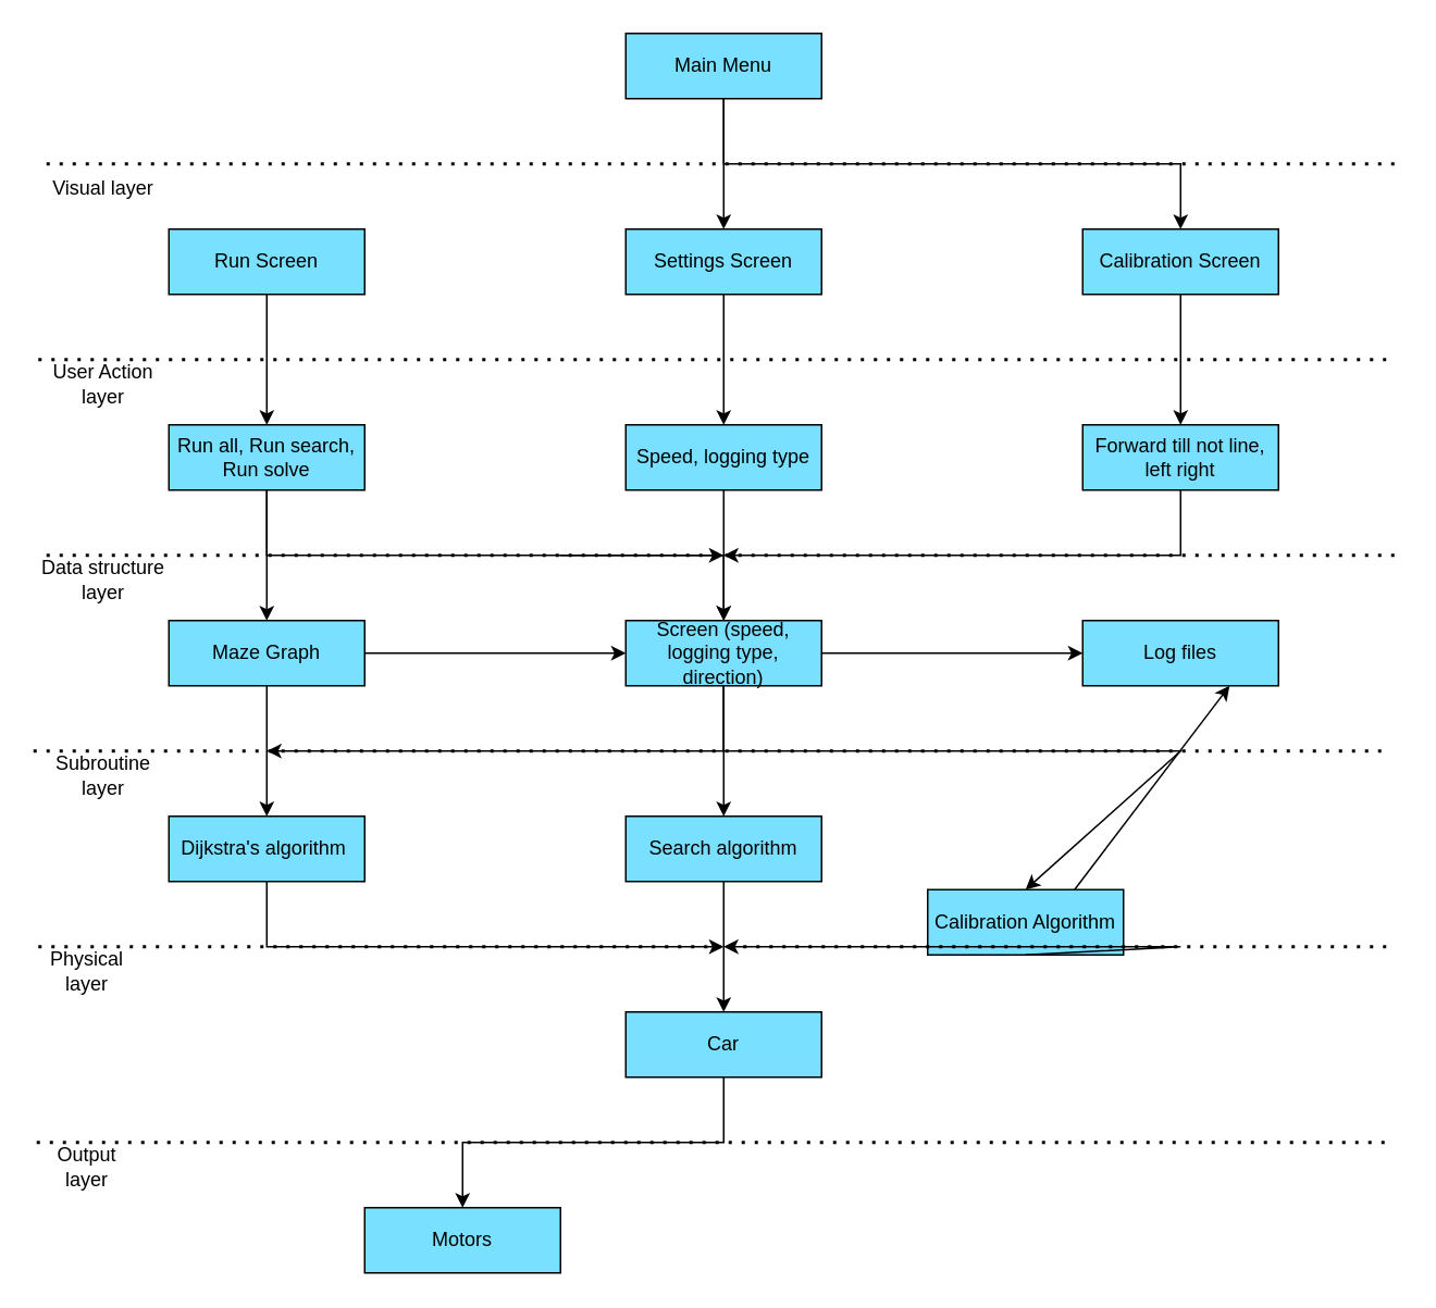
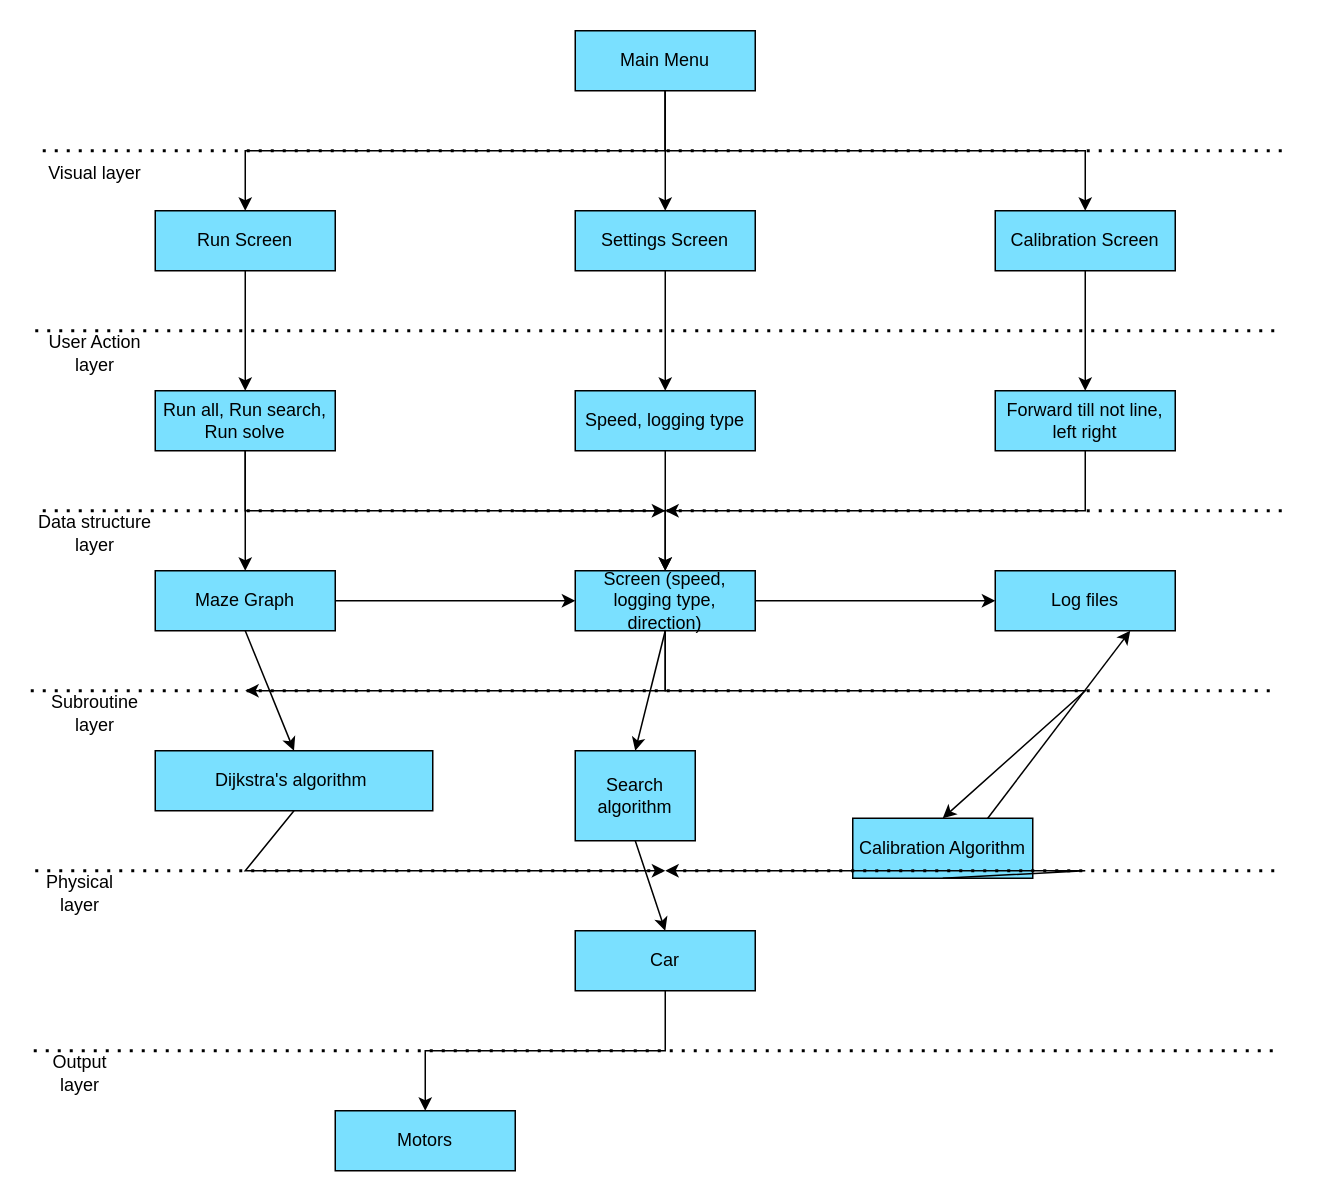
+ <mxCell id="6" value="" style="endArrow=classic;html=1;rounded=0;entryX=0.5;entryY=0;entryDx=0;entryDy=0;exitX=0.5;exitY=1;exitDx=0;exitDy=0;" edge="1" parent="1" source="2" target="3"><mxGeometry width="50" height="50" relative="1" as="geometry"><mxPoint x="443" y="110" as="sourcePoint" /><mxPoint x="463" y="350" as="targetPoint" /><Array as="points"><mxPoint x="443" y="100" /><mxPoint x="163" y="100" /></Array></mxGeometry></mxCell>
- <mxCell id="14" value="Dijkstra's algorithm&amp;nbsp;" style="rounded=0;whiteSpace=wrap;html=1;fillColor=#7AE0FF;" vertex="1" parent="1"><mxGeometry x="103" y="500" width="120" height="40" as="geometry" /></mxCell>
+ <mxCell id="14" value="Dijkstra's algorithm&amp;nbsp;" style="rounded=0;whiteSpace=wrap;html=1;fillColor=#7AE0FF;" vertex="1" parent="1"><mxGeometry x="103" y="500" width="185" height="40" as="geometry" /></mxCell>
- <mxCell id="15" value="Search algorithm" style="rounded=0;whiteSpace=wrap;html=1;fillColor=#7AE0FF;" vertex="1" parent="1"><mxGeometry x="383" y="500" width="120" height="40" as="geometry" /></mxCell>
+ <mxCell id="15" value="Search algorithm" style="rounded=0;whiteSpace=wrap;html=1;fillColor=#7AE0FF;" vertex="1" parent="1"><mxGeometry x="383" y="500" width="80" height="60" as="geometry" /></mxCell>
